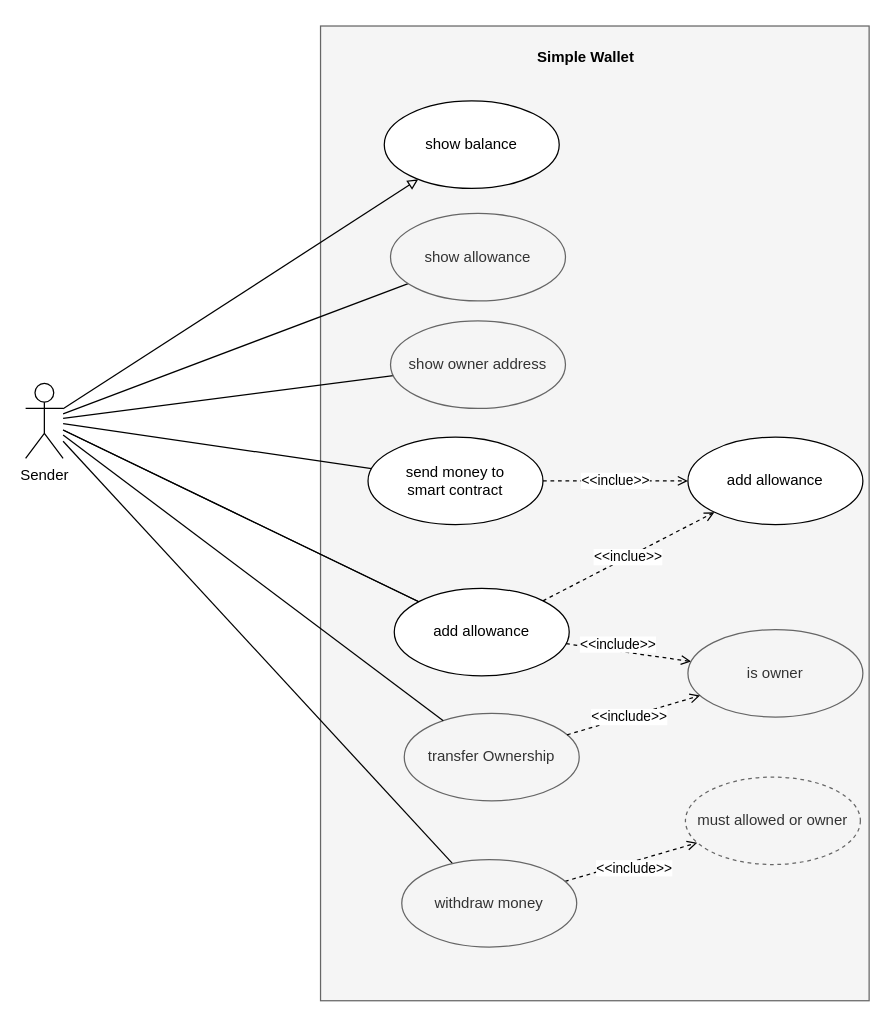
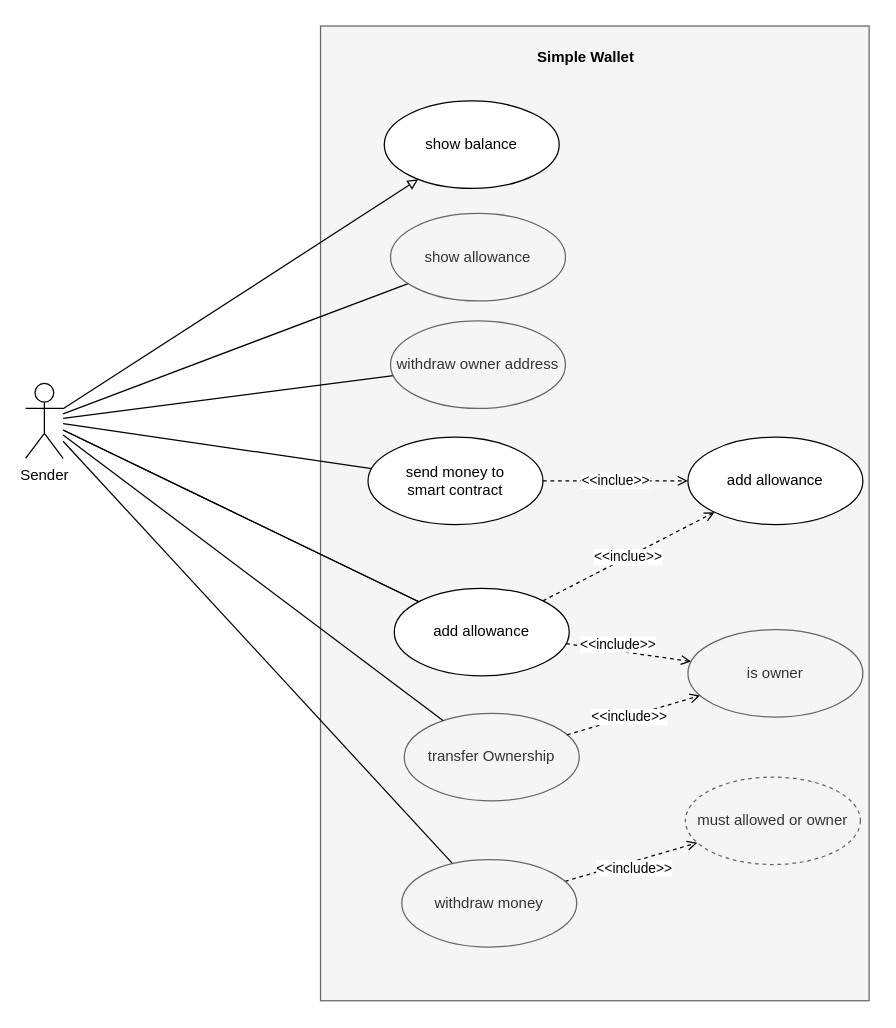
- <mxCell id="17" value="show owner address" style="ellipse;whiteSpace=wrap;html=1;fillColor=#f5f5f5;fontColor=#333333;strokeColor=#666666;" parent="1" vertex="1"><mxGeometry x="312" y="256" width="140" height="70" as="geometry" /></mxCell>
+ <mxCell id="17" value="withdraw owner address" style="ellipse;whiteSpace=wrap;html=1;fillColor=#f5f5f5;fontColor=#333333;strokeColor=#666666;" parent="1" vertex="1"><mxGeometry x="312" y="256" width="140" height="70" as="geometry" /></mxCell>
